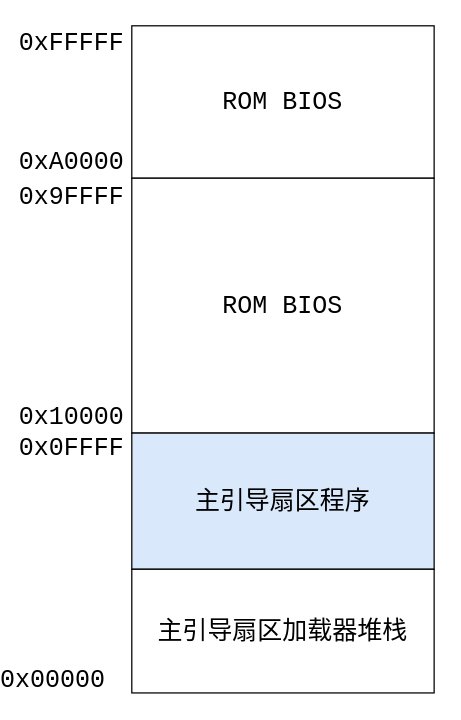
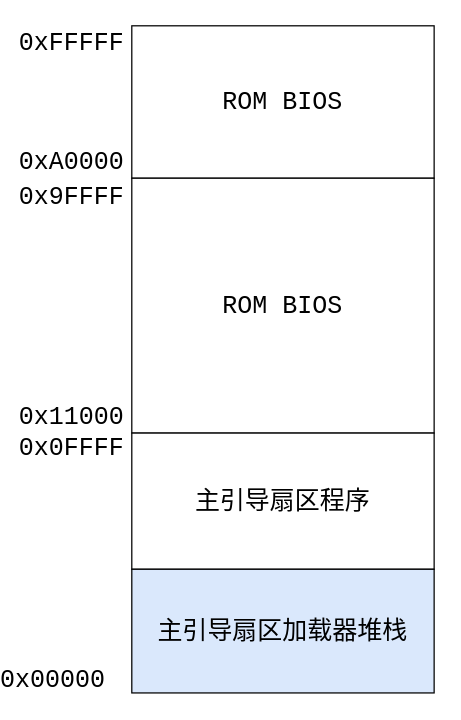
- <mxCell id="8" value="&lt;font style=&quot;font-size: 20px&quot;&gt;0x10000&lt;/font&gt;" style="text;html=1;strokeColor=none;fillColor=none;align=center;verticalAlign=middle;whiteSpace=wrap;rounded=0;fontFamily=Courier New;fontSize=20;" vertex="1" parent="1"><mxGeometry x="35" y="323" width="40" height="20" as="geometry" /></mxCell>
+ <mxCell id="8" value="&lt;font style=&quot;font-size: 20px&quot;&gt;0x11000&lt;/font&gt;" style="text;html=1;strokeColor=none;fillColor=none;align=center;verticalAlign=middle;whiteSpace=wrap;rounded=0;fontFamily=Courier New;fontSize=20;" vertex="1" parent="1"><mxGeometry x="35" y="323" width="40" height="20" as="geometry" /></mxCell>
- <mxCell id="4" value="主引导扇区程序" style="rounded=0;whiteSpace=wrap;html=1;fontSize=20;fontFamily=Courier New;fillColor=#dae8fc;" vertex="1" parent="1"><mxGeometry x="103" y="346" width="242" height="109" as="geometry" /></mxCell>
+ <mxCell id="4" value="主引导扇区程序" style="rounded=0;whiteSpace=wrap;html=1;fontSize=20;fontFamily=Courier New;" vertex="1" parent="1"><mxGeometry x="103" y="346" width="242" height="109" as="geometry" /></mxCell>
- <mxCell id="5" value="主引导扇区加载器堆栈" style="rounded=0;whiteSpace=wrap;html=1;fontSize=20;fontFamily=Courier New;" vertex="1" parent="1"><mxGeometry x="103" y="455" width="242" height="99" as="geometry" /></mxCell>
+ <mxCell id="5" value="主引导扇区加载器堆栈" style="rounded=0;whiteSpace=wrap;html=1;fontSize=20;fontFamily=Courier New;fillColor=#dae8fc;" vertex="1" parent="1"><mxGeometry x="103" y="455" width="242" height="99" as="geometry" /></mxCell>
